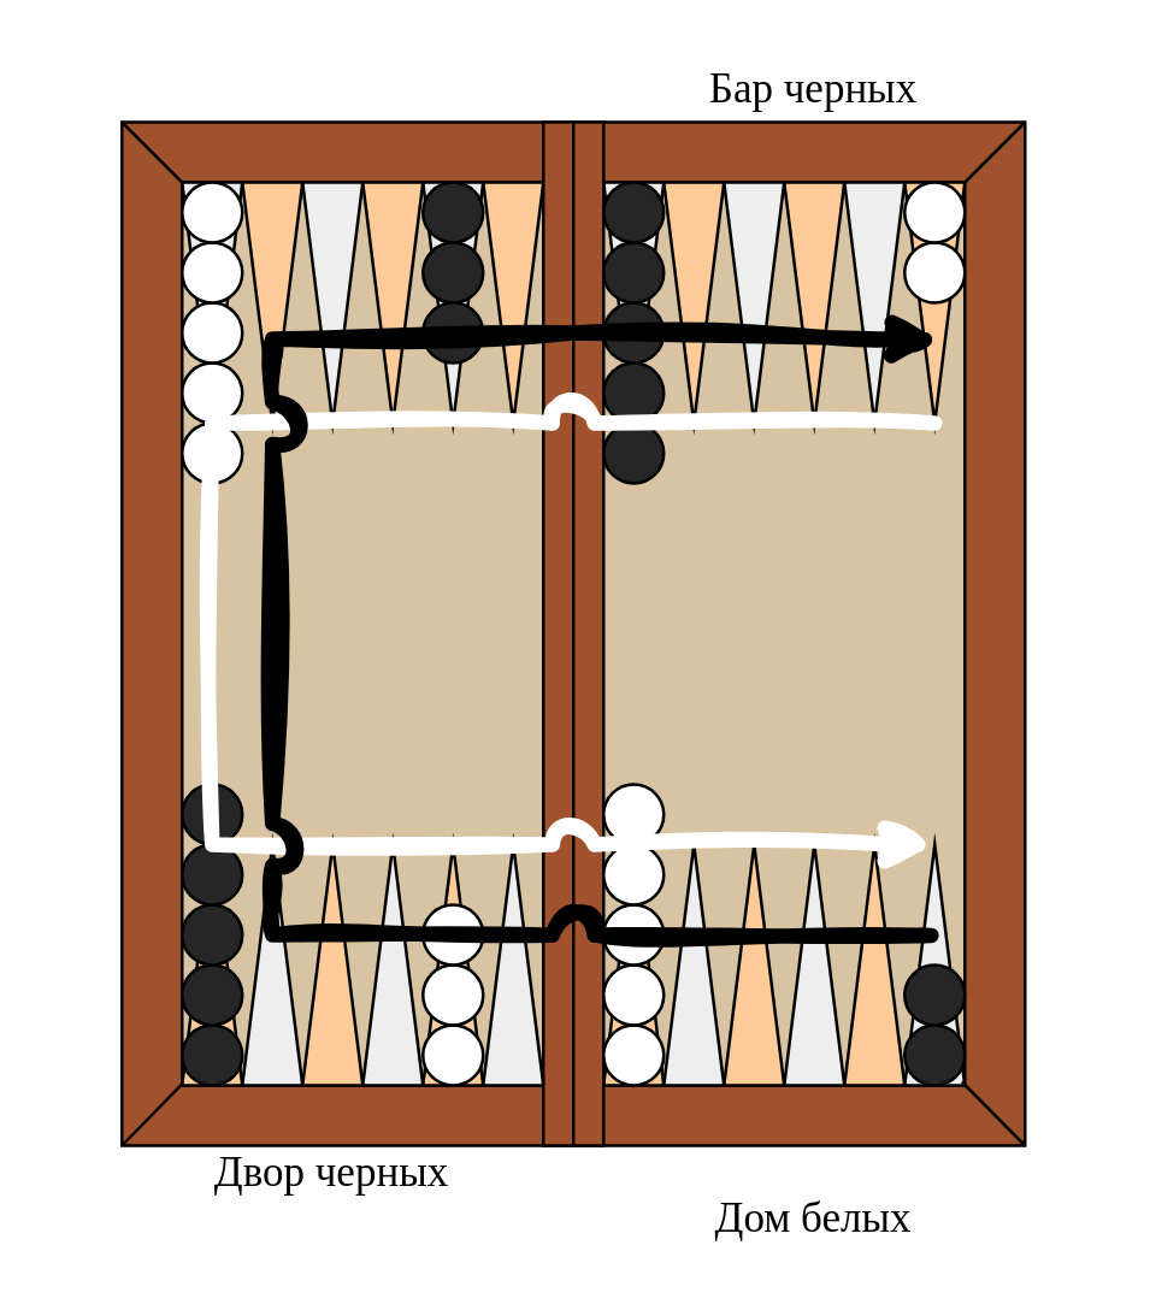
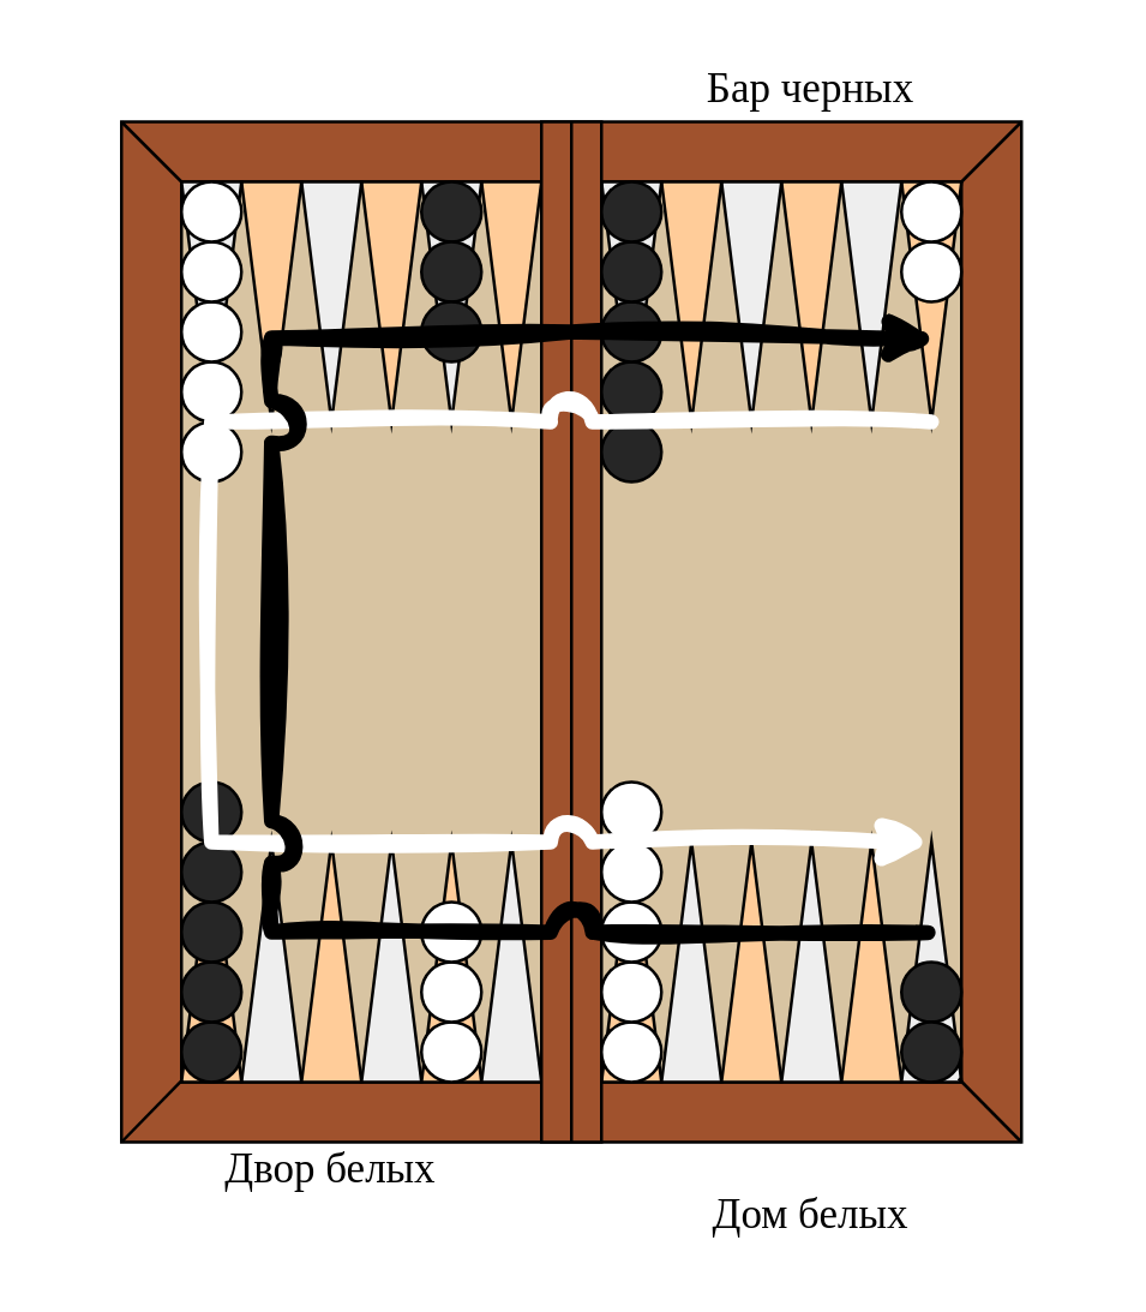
- <mxCell id="65" value="Двор черных" style="text;html=1;strokeColor=none;fillColor=none;align=center;verticalAlign=middle;whiteSpace=wrap;rounded=0;fontFamily=Times New Roman;fontSize=14;" parent="1" vertex="1"><mxGeometry x="40" y="380" width="140" height="20" as="geometry" /></mxCell>
+ <mxCell id="65" value="Двор белых" style="text;html=1;strokeColor=none;fillColor=none;align=center;verticalAlign=middle;whiteSpace=wrap;rounded=0;fontFamily=Times New Roman;fontSize=14;" parent="1" vertex="1"><mxGeometry x="40" y="380" width="140" height="20" as="geometry" /></mxCell>
